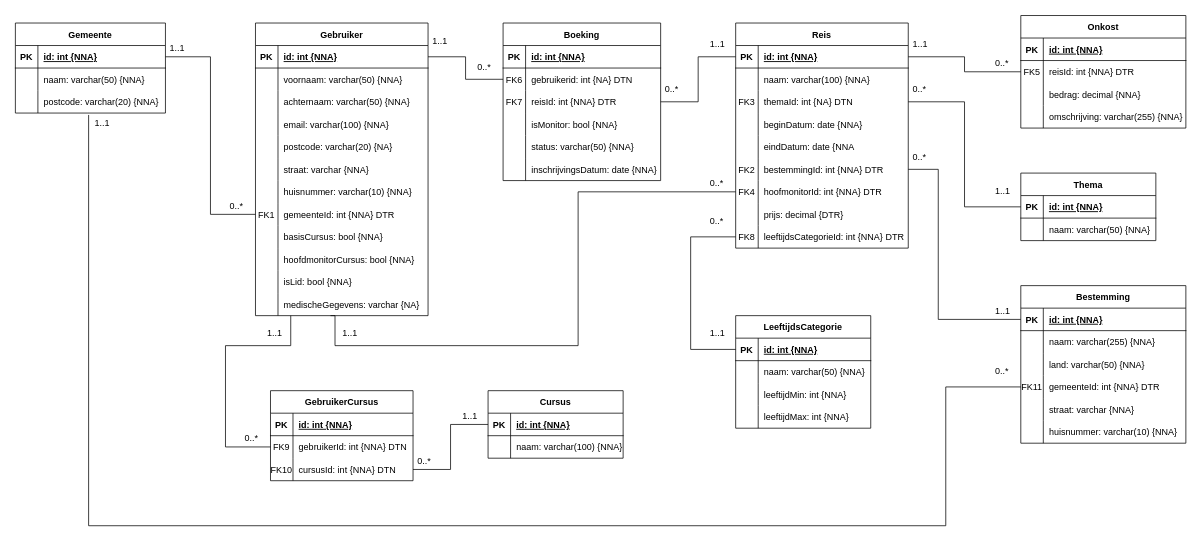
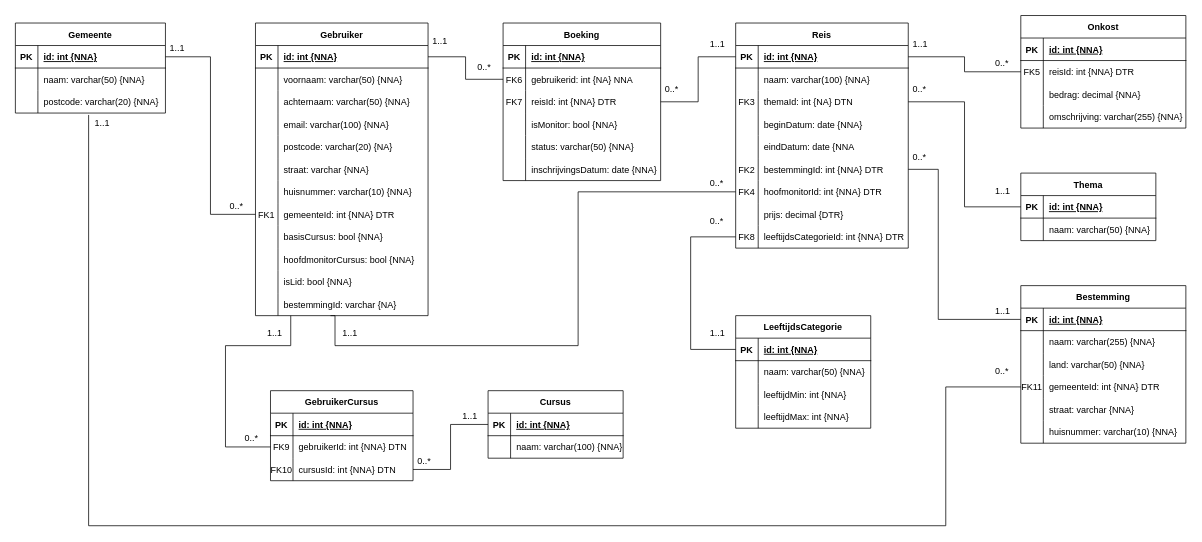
- <mxCell id="73" value="gebruikerid: int {NA} DTN" style="shape=partialRectangle;connectable=0;fillColor=none;top=0;left=0;bottom=0;right=0;align=left;spacingLeft=6;overflow=hidden;" parent="71" vertex="1"><mxGeometry x="30" width="180" height="30" as="geometry"><mxRectangle width="180" height="30" as="alternateBounds" /></mxGeometry></mxCell>
+ <mxCell id="73" value="gebruikerid: int {NA} NNA" style="shape=partialRectangle;connectable=0;fillColor=none;top=0;left=0;bottom=0;right=0;align=left;spacingLeft=6;overflow=hidden;" parent="71" vertex="1"><mxGeometry x="30" width="180" height="30" as="geometry"><mxRectangle width="180" height="30" as="alternateBounds" /></mxGeometry></mxCell>
- <mxCell id="38" value="medischeGegevens: varchar {NA}" style="shape=partialRectangle;connectable=0;fillColor=none;top=0;left=0;bottom=0;right=0;align=left;spacingLeft=6;overflow=hidden;" vertex="1" parent="36"><mxGeometry x="30" width="200" height="30" as="geometry"><mxRectangle width="200" height="30" as="alternateBounds" /></mxGeometry></mxCell>
+ <mxCell id="38" value="bestemmingId: varchar {NA}" style="shape=partialRectangle;connectable=0;fillColor=none;top=0;left=0;bottom=0;right=0;align=left;spacingLeft=6;overflow=hidden;" vertex="1" parent="36"><mxGeometry x="30" width="200" height="30" as="geometry"><mxRectangle width="200" height="30" as="alternateBounds" /></mxGeometry></mxCell>
